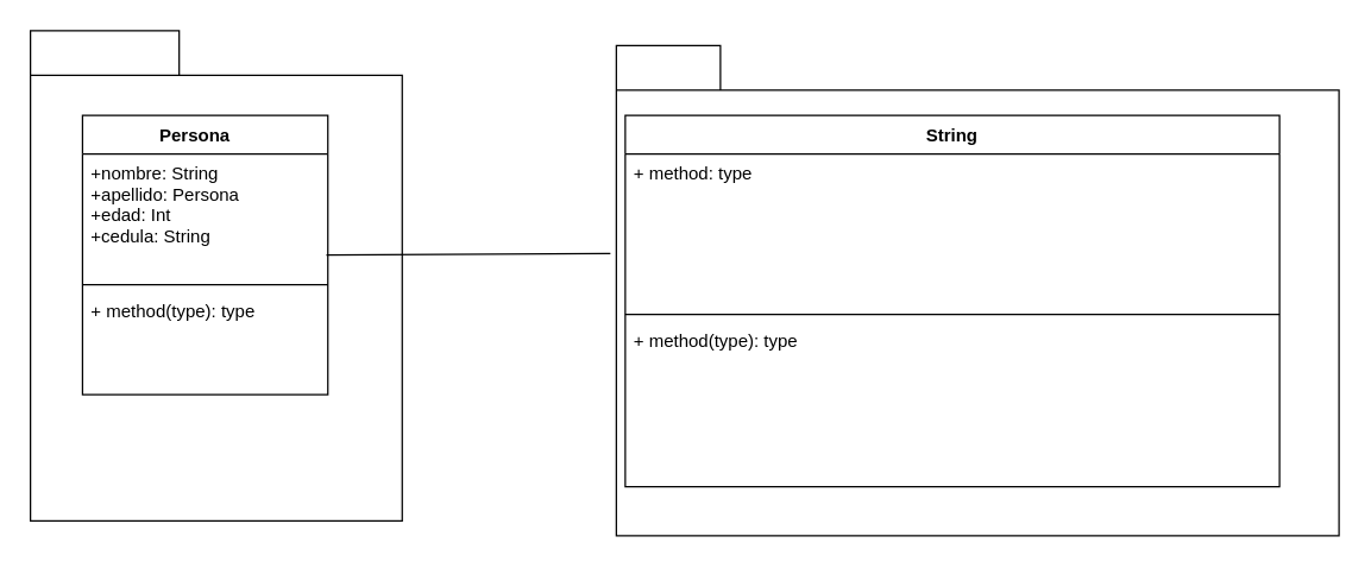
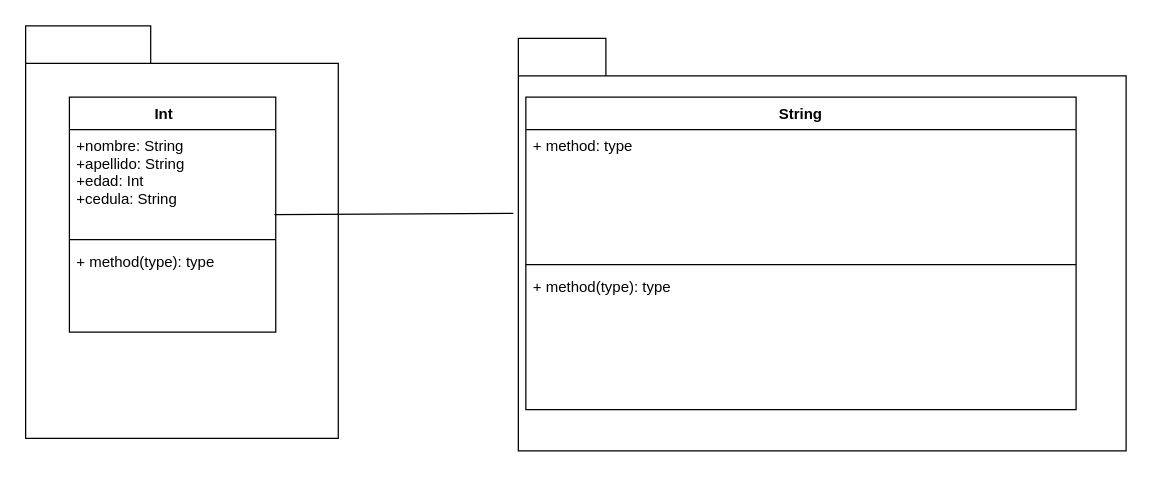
- <mxCell id="3" value="Persona    " style="swimlane;fontStyle=1;align=center;verticalAlign=top;childLayout=stackLayout;horizontal=1;startSize=26;horizontalStack=0;resizeParent=1;resizeParentMax=0;resizeLast=0;collapsible=1;marginBottom=0;" vertex="1" parent="1"><mxGeometry x="55" y="77" width="165" height="188" as="geometry" /></mxCell>
+ <mxCell id="3" value="Int    " style="swimlane;fontStyle=1;align=center;verticalAlign=top;childLayout=stackLayout;horizontal=1;startSize=26;horizontalStack=0;resizeParent=1;resizeParentMax=0;resizeLast=0;collapsible=1;marginBottom=0;" vertex="1" parent="1"><mxGeometry x="55" y="77" width="165" height="188" as="geometry" /></mxCell>
- <mxCell id="4" value="+nombre: String&#10;+apellido: Persona&#10;+edad: Int&#10;+cedula: String" style="text;strokeColor=none;fillColor=none;align=left;verticalAlign=top;spacingLeft=4;spacingRight=4;overflow=hidden;rotatable=0;points=[[0,0.5],[1,0.5]];portConstraint=eastwest;" vertex="1" parent="3"><mxGeometry y="26" width="165" height="84" as="geometry" /></mxCell>
+ <mxCell id="4" value="+nombre: String&#10;+apellido: String&#10;+edad: Int&#10;+cedula: String" style="text;strokeColor=none;fillColor=none;align=left;verticalAlign=top;spacingLeft=4;spacingRight=4;overflow=hidden;rotatable=0;points=[[0,0.5],[1,0.5]];portConstraint=eastwest;" vertex="1" parent="3"><mxGeometry y="26" width="165" height="84" as="geometry" /></mxCell>
